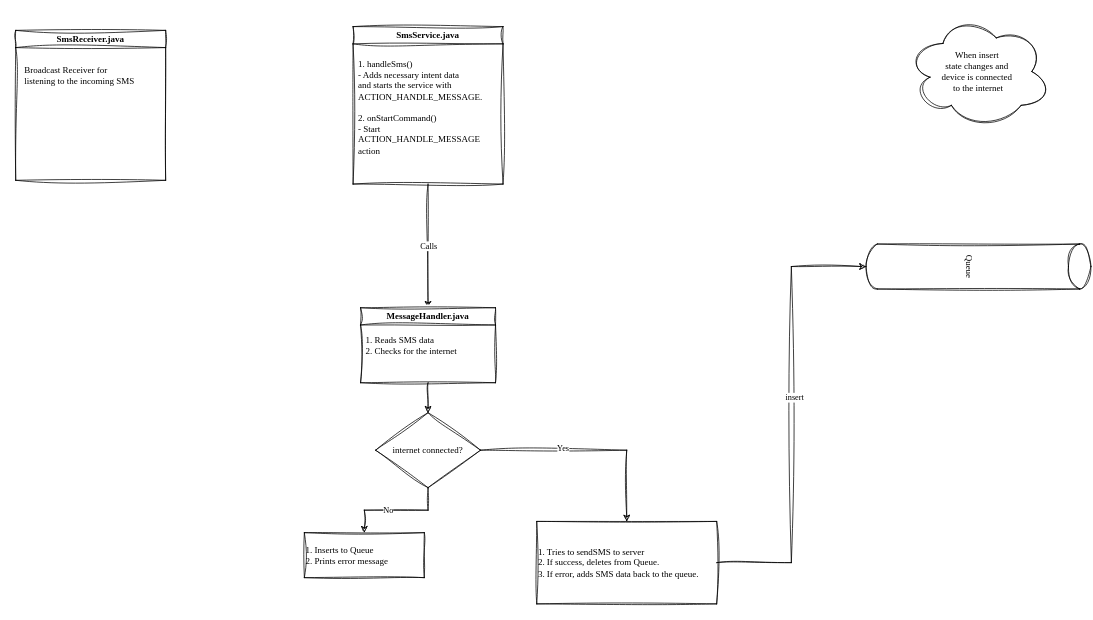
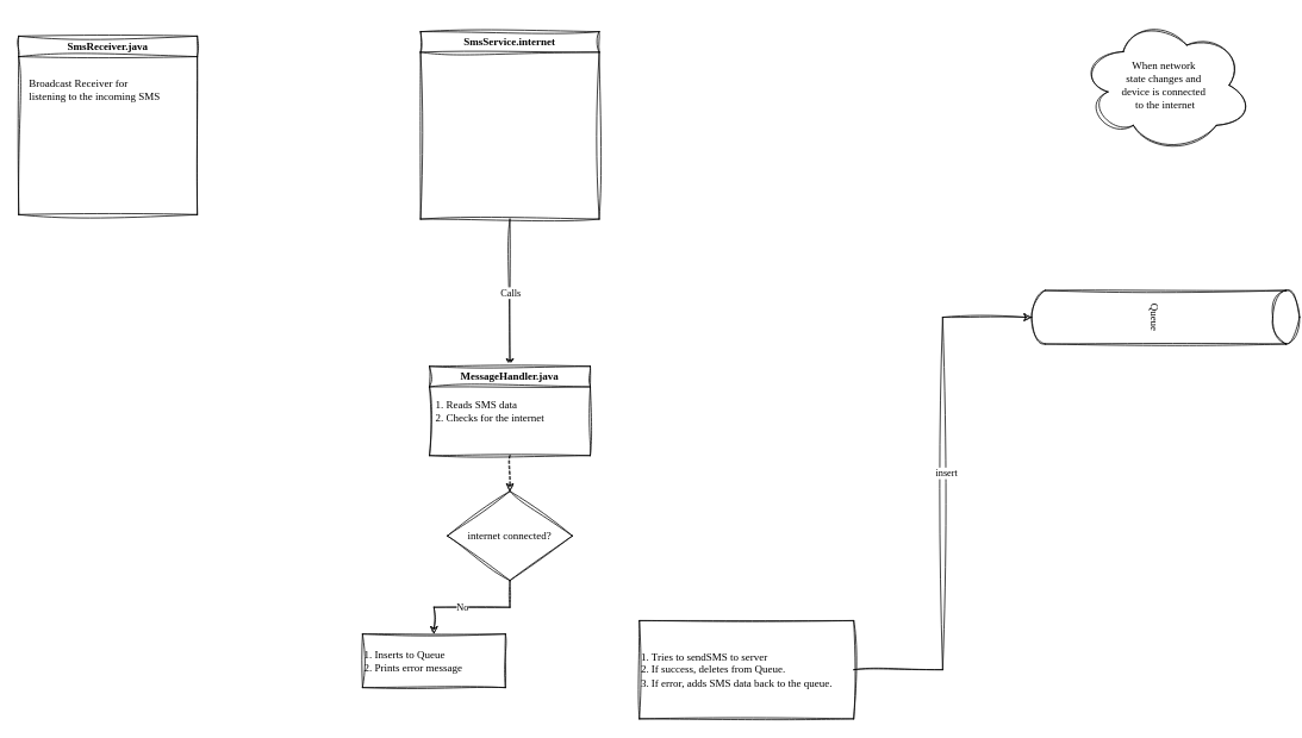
- <mxCell id="6" value="SmsService.java" style="swimlane;whiteSpace=wrap;html=1;sketch=1;hachureGap=4;jiggle=2;curveFitting=1;fontFamily=Architects Daughter;fontSource=https%3A%2F%2Ffonts.googleapis.com%2Fcss%3Ffamily%3DArchitects%2BDaughter;" vertex="1" parent="1"><mxGeometry x="470" y="35" width="200" height="210" as="geometry" /></mxCell>
+ <mxCell id="6" value="SmsService.internet" style="swimlane;whiteSpace=wrap;html=1;sketch=1;hachureGap=4;jiggle=2;curveFitting=1;fontFamily=Architects Daughter;fontSource=https%3A%2F%2Ffonts.googleapis.com%2Fcss%3Ffamily%3DArchitects%2BDaughter;" vertex="1" parent="1"><mxGeometry x="470" y="35" width="200" height="210" as="geometry" /></mxCell>
- <mxCell id="19" value="When insert&amp;nbsp;&lt;div&gt;state changes and&amp;nbsp;&lt;/div&gt;&lt;div&gt;device is connected&amp;nbsp;&lt;/div&gt;&lt;div&gt;to the internet&lt;/div&gt;" style="ellipse;shape=cloud;whiteSpace=wrap;html=1;sketch=1;hachureGap=4;jiggle=2;curveFitting=1;fontFamily=Architects Daughter;fontSource=https%3A%2F%2Ffonts.googleapis.com%2Fcss%3Ffamily%3DArchitects%2BDaughter;" vertex="1" parent="1"><mxGeometry x="1209.18" y="20" width="190" height="150" as="geometry" /></mxCell>
+ <mxCell id="19" value="When network&amp;nbsp;&lt;div&gt;state changes and&amp;nbsp;&lt;/div&gt;&lt;div&gt;device is connected&amp;nbsp;&lt;/div&gt;&lt;div&gt;to the internet&lt;/div&gt;" style="ellipse;shape=cloud;whiteSpace=wrap;html=1;sketch=1;hachureGap=4;jiggle=2;curveFitting=1;fontFamily=Architects Daughter;fontSource=https%3A%2F%2Ffonts.googleapis.com%2Fcss%3Ffamily%3DArchitects%2BDaughter;" vertex="1" parent="1"><mxGeometry x="1209.18" y="20" width="190" height="150" as="geometry" /></mxCell>
- <mxCell id="7" value="1. handleSms()&lt;div&gt;- Adds necessary intent data&lt;/div&gt;&lt;div&gt;and starts the service with&amp;nbsp;&lt;/div&gt;&lt;div&gt;ACTION_HANDLE_MESSAGE.&lt;/div&gt;&lt;div&gt;&lt;br&gt;&lt;/div&gt;&lt;div&gt;2. onStartCommand()&lt;/div&gt;&lt;div&gt;- Start&amp;nbsp;&lt;/div&gt;&lt;div&gt;ACTION_HANDLE_MESSAGE&amp;nbsp;&lt;/div&gt;&lt;div&gt;action&lt;/div&gt;&lt;div&gt;&lt;br&gt;&lt;/div&gt;" style="text;html=1;align=left;verticalAlign=middle;resizable=0;points=[];autosize=1;strokeColor=none;fillColor=none;fontFamily=Architects Daughter;fontSource=https%3A%2F%2Ffonts.googleapis.com%2Fcss%3Ffamily%3DArchitects%2BDaughter;" vertex="1" parent="6"><mxGeometry x="5" y="35" width="190" height="160" as="geometry" /></mxCell>
- <mxCell id="8" style="edgeStyle=orthogonalEdgeStyle;rounded=0;sketch=1;hachureGap=4;jiggle=2;curveFitting=1;orthogonalLoop=1;jettySize=auto;html=1;entryX=0.5;entryY=0;entryDx=0;entryDy=0;fontFamily=Architects Daughter;fontSource=https%3A%2F%2Ffonts.googleapis.com%2Fcss%3Ffamily%3DArchitects%2BDaughter;exitX=0.5;exitY=1;exitDx=0;exitDy=0;" edge="1" parent="1" source="9" target="15"><mxGeometry relative="1" as="geometry"><mxPoint x="360" y="610" as="targetPoint" /></mxGeometry></mxCell>
+ <mxCell id="8" style="edgeStyle=orthogonalEdgeStyle;rounded=0;sketch=1;hachureGap=4;jiggle=2;curveFitting=1;orthogonalLoop=1;jettySize=auto;html=1;entryX=0.5;entryY=0;entryDx=0;entryDy=0;fontFamily=Architects Daughter;fontSource=https%3A%2F%2Ffonts.googleapis.com%2Fcss%3Ffamily%3DArchitects%2BDaughter;exitX=0.5;exitY=1;exitDx=0;exitDy=0;dashed=1;" edge="1" parent="1" source="9" target="15"><mxGeometry relative="1" as="geometry"><mxPoint x="360" y="610" as="targetPoint" /></mxGeometry></mxCell>
- <mxCell id="13" value="" style="edgeStyle=orthogonalEdgeStyle;rounded=0;sketch=1;hachureGap=4;jiggle=2;curveFitting=1;orthogonalLoop=1;jettySize=auto;html=1;fontFamily=Architects Daughter;fontSource=https%3A%2F%2Ffonts.googleapis.com%2Fcss%3Ffamily%3DArchitects%2BDaughter;" edge="1" parent="1" source="15" target="17"><mxGeometry relative="1" as="geometry" /></mxCell>
- <mxCell id="14" value="Yes" style="edgeLabel;html=1;align=center;verticalAlign=middle;resizable=0;points=[];sketch=1;hachureGap=4;jiggle=2;curveFitting=1;fontFamily=Architects Daughter;fontSource=https%3A%2F%2Ffonts.googleapis.com%2Fcss%3Ffamily%3DArchitects%2BDaughter;" vertex="1" connectable="0" parent="13"><mxGeometry x="-0.248" y="3" relative="1" as="geometry"><mxPoint as="offset" /></mxGeometry></mxCell>
